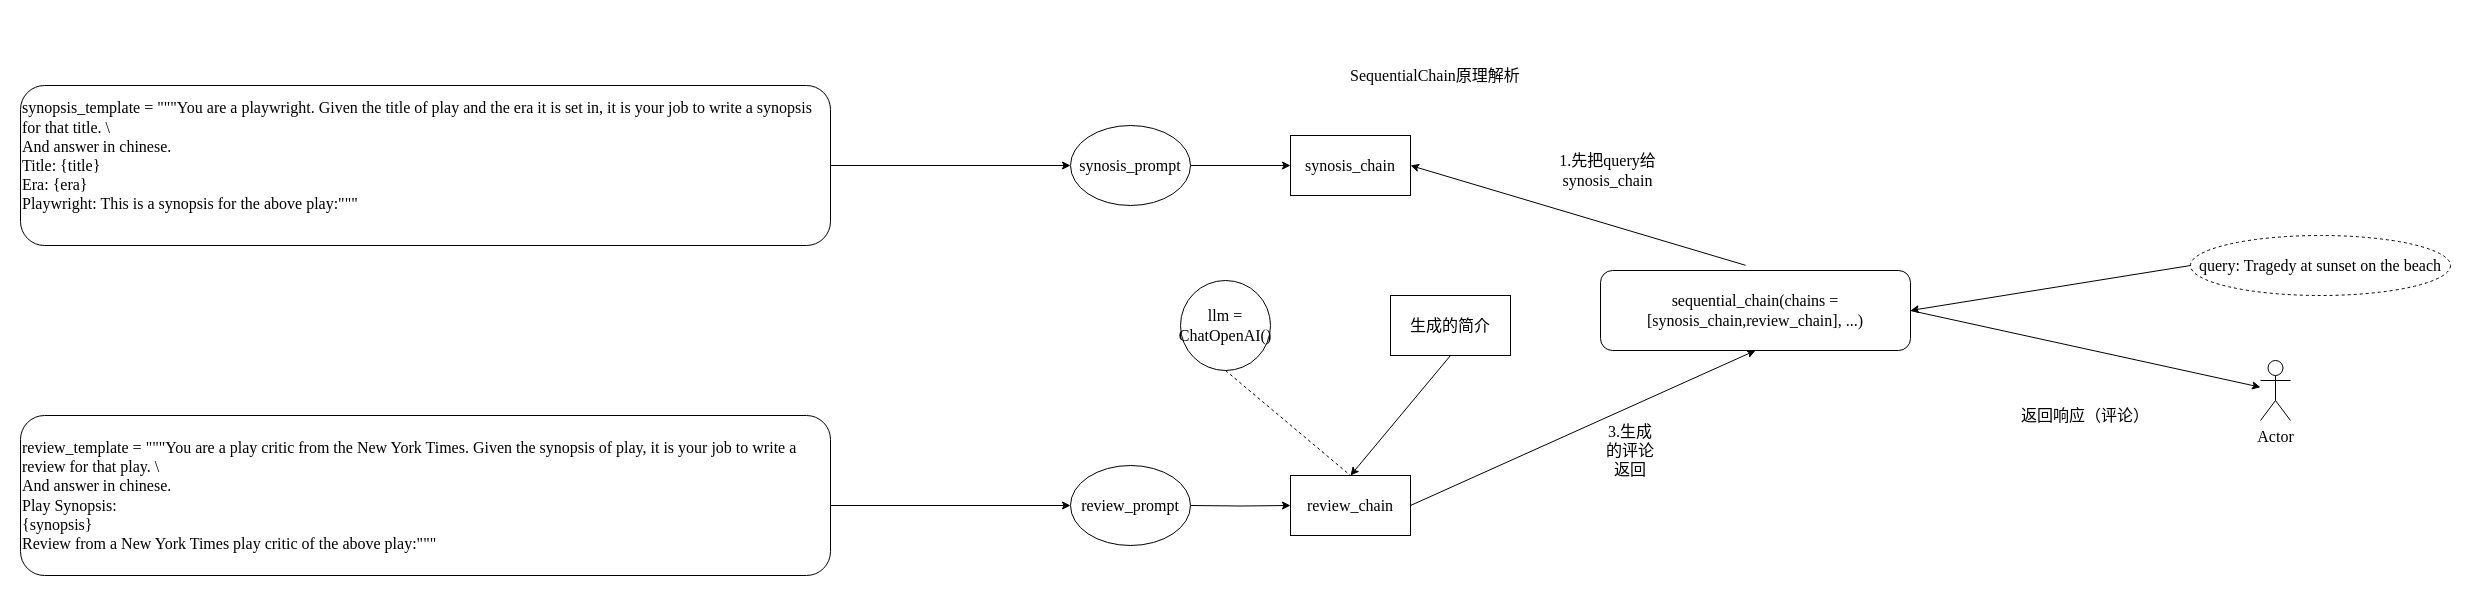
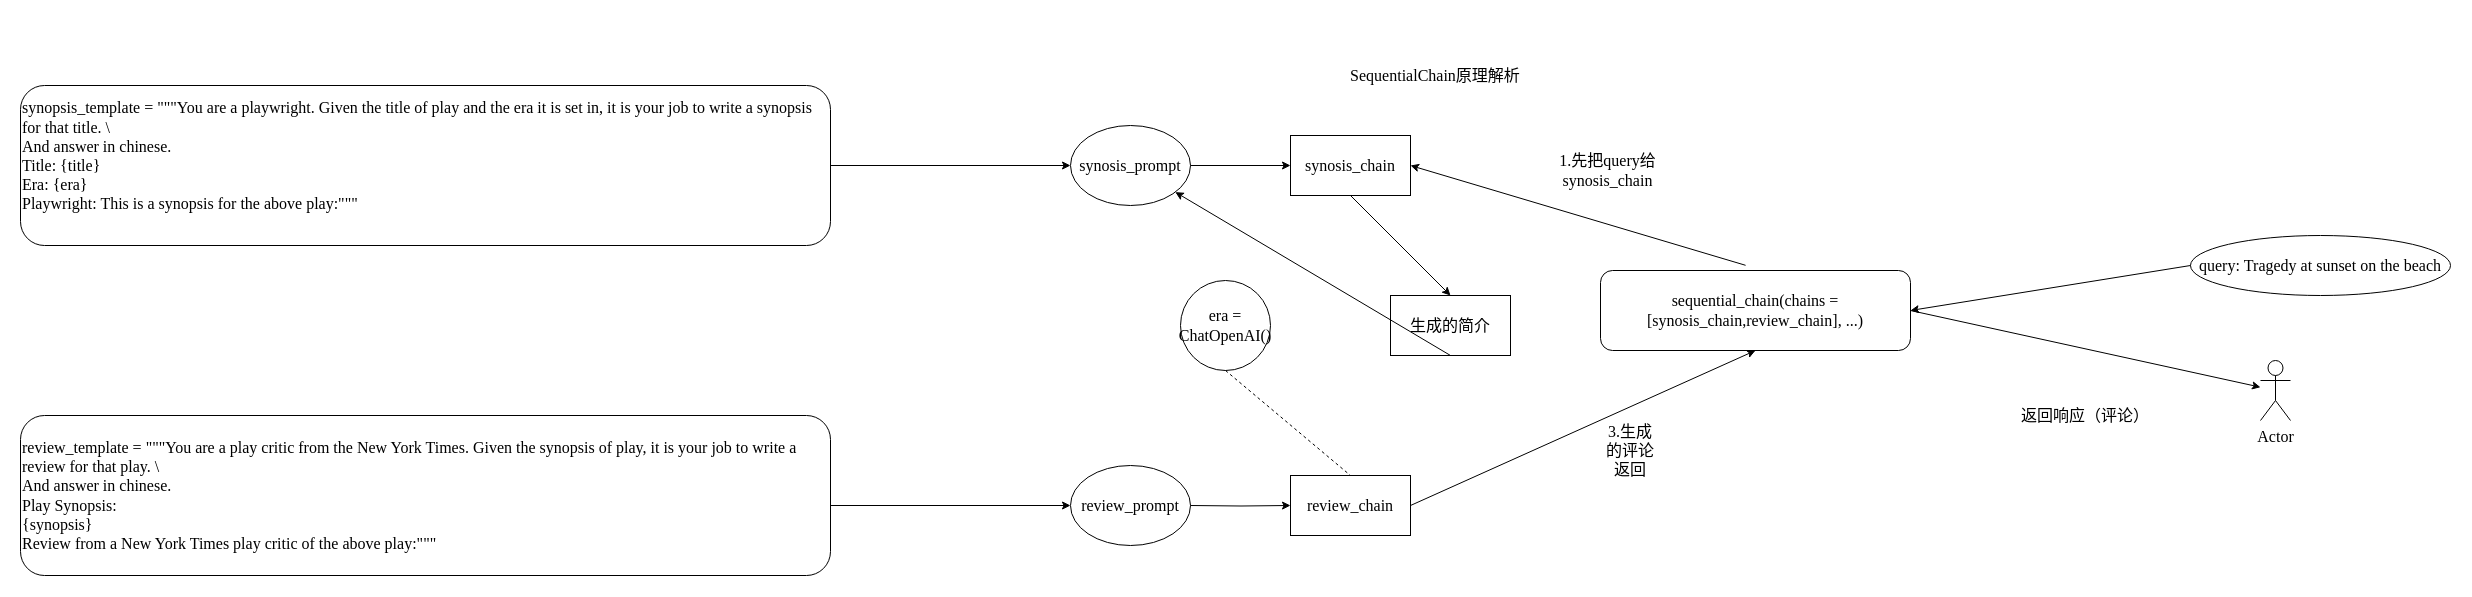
+ <mxCell id="21" value="" style="endArrow=classic;html=1;rounded=0;fontFamily=Tahoma;fontSize=16;fontColor=default;exitX=0.5;exitY=1;exitDx=0;exitDy=0;entryX=0.5;entryY=0;entryDx=0;entryDy=0;" edge="1" parent="2" source="11" target="22"><mxGeometry width="50" height="50" relative="1" as="geometry"><mxPoint x="1380" y="280" as="sourcePoint" /><mxPoint x="1380" y="270" as="targetPoint" /></mxGeometry></mxCell>
- <mxCell id="17" value="query:&amp;nbsp;Tragedy at sunset on the beach" style="ellipse;whiteSpace=wrap;html=1;rounded=1;hachureGap=4;strokeColor=default;fontFamily=Tahoma;fontSize=16;fontColor=default;fillColor=default;dashed=1;" vertex="1" parent="2"><mxGeometry x="2170" y="215" width="260" height="60" as="geometry" /></mxCell>
+ <mxCell id="17" value="query:&amp;nbsp;Tragedy at sunset on the beach" style="ellipse;whiteSpace=wrap;html=1;rounded=1;hachureGap=4;strokeColor=default;fontFamily=Tahoma;fontSize=16;fontColor=default;fillColor=default;" vertex="1" parent="2"><mxGeometry x="2170" y="215" width="260" height="60" as="geometry" /></mxCell>
- <mxCell id="10" value="llm = ChatOpenAI()" style="ellipse;whiteSpace=wrap;html=1;aspect=fixed;rounded=1;hachureGap=4;strokeColor=default;fontFamily=Tahoma;fontSize=16;fontColor=default;fillColor=default;" vertex="1" parent="2"><mxGeometry x="1160" y="260" width="90" height="90" as="geometry" /></mxCell>
+ <mxCell id="10" value="era = ChatOpenAI()" style="ellipse;whiteSpace=wrap;html=1;aspect=fixed;rounded=1;hachureGap=4;strokeColor=default;fontFamily=Tahoma;fontSize=16;fontColor=default;fillColor=default;" vertex="1" parent="2"><mxGeometry x="1160" y="260" width="90" height="90" as="geometry" /></mxCell>
- <mxCell id="28" value="" style="endArrow=classic;html=1;rounded=0;fontFamily=Tahoma;fontSize=14;fontColor=default;exitX=0.5;exitY=1;exitDx=0;exitDy=0;entryX=0.5;entryY=0;entryDx=0;entryDy=0;" edge="1" parent="2" source="22" target="27"><mxGeometry width="50" height="50" relative="1" as="geometry"><mxPoint x="1290" y="620" as="sourcePoint" /><mxPoint x="1340" y="570" as="targetPoint" /></mxGeometry></mxCell>
+ <mxCell id="28" value="" style="endArrow=classic;html=1;rounded=0;fontFamily=Tahoma;fontSize=14;fontColor=default;exitX=0.5;exitY=1;exitDx=0;exitDy=0;" edge="1" parent="2" source="22" target="6"><mxGeometry width="50" height="50" relative="1" as="geometry"><mxPoint x="1290" y="620" as="sourcePoint" /><mxPoint x="1340" y="570" as="targetPoint" /></mxGeometry></mxCell>
